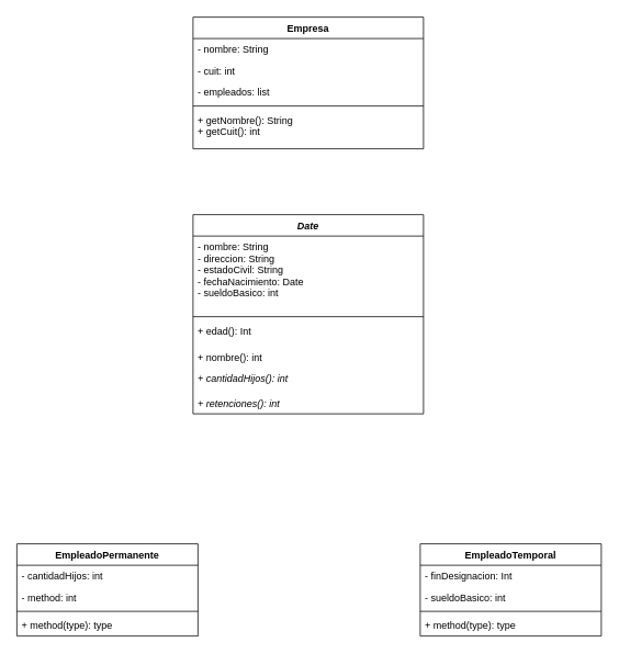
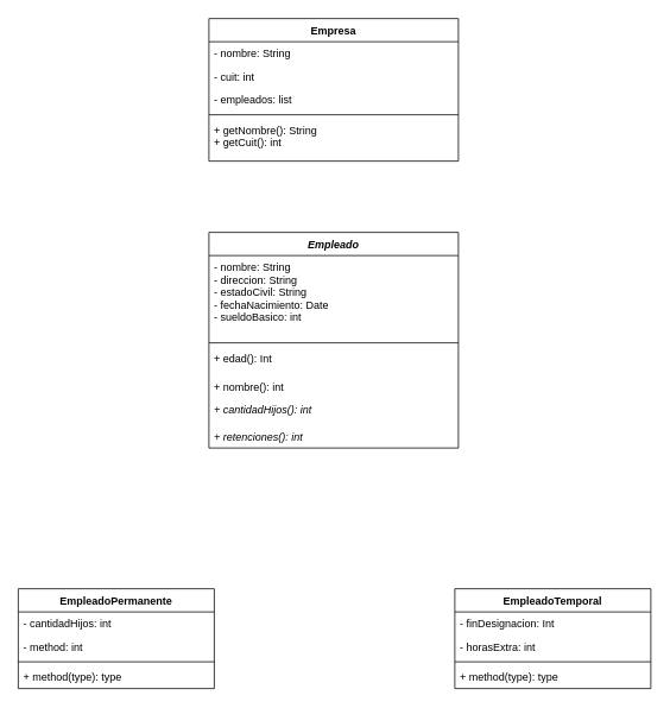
- <mxCell id="8" value="Date" style="swimlane;fontStyle=3;align=center;verticalAlign=top;childLayout=stackLayout;horizontal=1;startSize=26;horizontalStack=0;resizeParent=1;resizeParentMax=0;resizeLast=0;collapsible=1;marginBottom=0;" vertex="1" parent="1"><mxGeometry x="234" y="260" width="280" height="242" as="geometry" /></mxCell>
+ <mxCell id="8" value="Empleado" style="swimlane;fontStyle=3;align=center;verticalAlign=top;childLayout=stackLayout;horizontal=1;startSize=26;horizontalStack=0;resizeParent=1;resizeParentMax=0;resizeLast=0;collapsible=1;marginBottom=0;" vertex="1" parent="1"><mxGeometry x="234" y="260" width="280" height="242" as="geometry" /></mxCell>
- <mxCell id="22" value="- sueldoBasico: int" style="text;strokeColor=none;fillColor=none;align=left;verticalAlign=top;spacingLeft=4;spacingRight=4;overflow=hidden;rotatable=0;points=[[0,0.5],[1,0.5]];portConstraint=eastwest;" vertex="1" parent="20"><mxGeometry y="52" width="220" height="26" as="geometry" /></mxCell>
+ <mxCell id="22" value="- horasExtra: int" style="text;strokeColor=none;fillColor=none;align=left;verticalAlign=top;spacingLeft=4;spacingRight=4;overflow=hidden;rotatable=0;points=[[0,0.5],[1,0.5]];portConstraint=eastwest;" vertex="1" parent="20"><mxGeometry y="52" width="220" height="26" as="geometry" /></mxCell>
